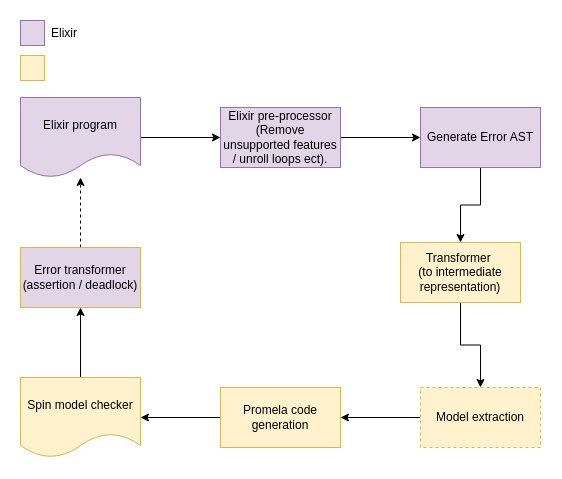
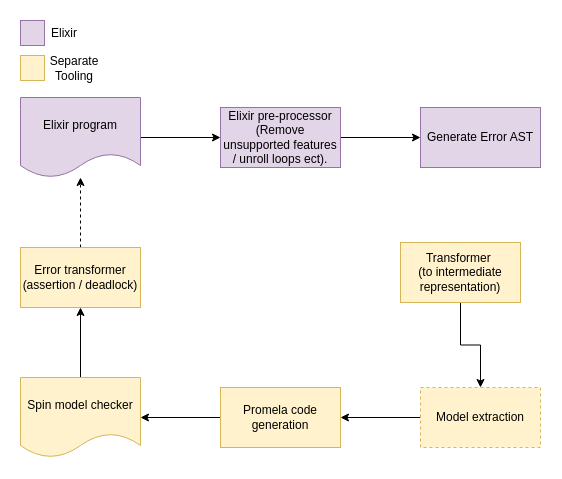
+ <mxCell id="21" value="Separate&lt;br&gt;Tooling" style="text;html=1;strokeColor=none;fillColor=none;align=center;verticalAlign=middle;whiteSpace=wrap;rounded=0;" vertex="1" parent="1"><mxGeometry x="44" y="55" width="60" height="25" as="geometry" /></mxCell>
- <mxCell id="5" value="" style="edgeStyle=orthogonalEdgeStyle;rounded=0;orthogonalLoop=1;jettySize=auto;html=1;" parent="1" source="6" target="8" edge="1"><mxGeometry relative="1" as="geometry" /></mxCell>
- <mxCell id="17" value="Error transformer&lt;br&gt;(assertion / deadlock)" style="whiteSpace=wrap;html=1;fillColor=#e1d5e7;strokeColor=#d6b656;" parent="1" vertex="1"><mxGeometry x="20" y="247" width="120" height="60" as="geometry" /></mxCell>
+ <mxCell id="17" value="Error transformer&lt;br&gt;(assertion / deadlock)" style="whiteSpace=wrap;html=1;fillColor=#fff2cc;strokeColor=#d6b656;" parent="1" vertex="1"><mxGeometry x="20" y="247" width="120" height="60" as="geometry" /></mxCell>
